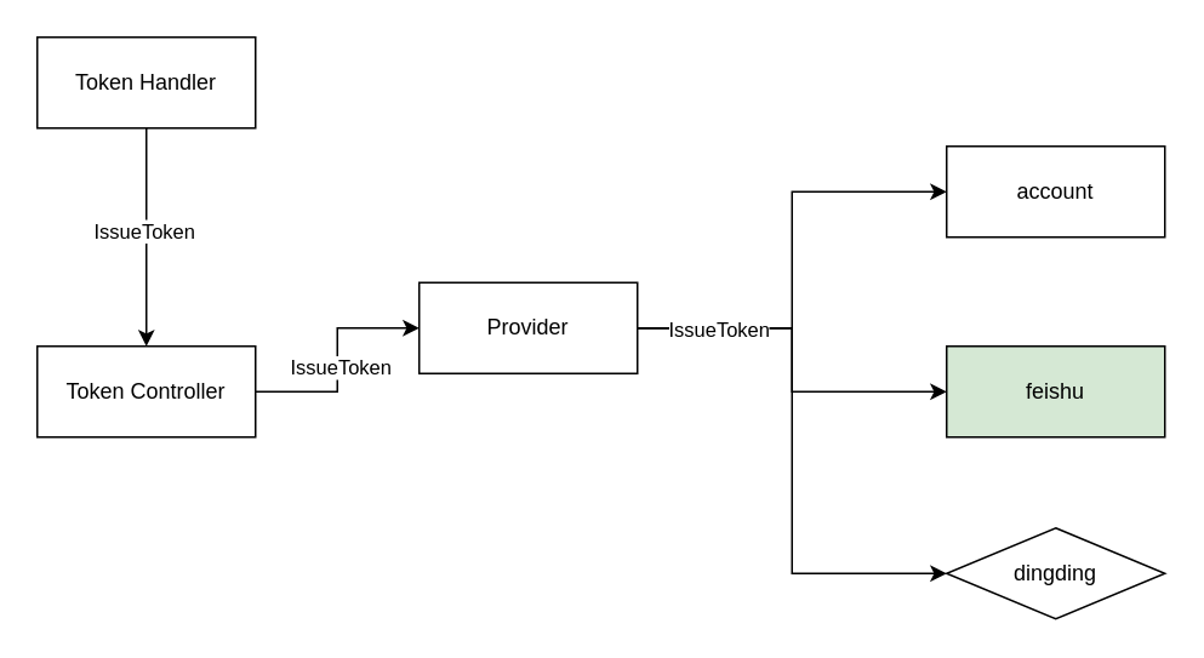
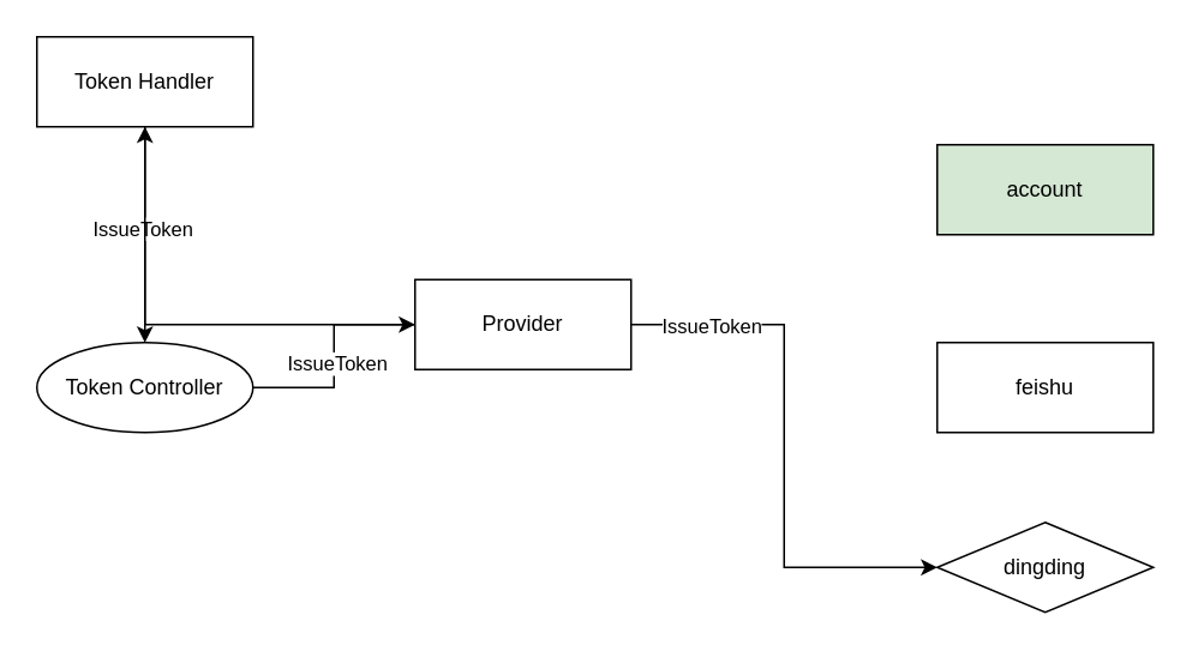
- <mxCell id="9" style="edgeStyle=orthogonalEdgeStyle;rounded=0;orthogonalLoop=1;jettySize=auto;html=1;entryX=0;entryY=0.5;entryDx=0;entryDy=0;" edge="1" parent="1" source="12" target="13"><mxGeometry relative="1" as="geometry" /></mxCell>
+ <mxCell id="9" style="edgeStyle=orthogonalEdgeStyle;rounded=0;orthogonalLoop=1;jettySize=auto;html=1;" edge="1" parent="1" source="12" target="4"><mxGeometry relative="1" as="geometry" /></mxCell>
- <mxCell id="13" value="account" style="rounded=0;whiteSpace=wrap;html=1;" vertex="1" parent="1"><mxGeometry x="520" y="80" width="120" height="50" as="geometry" /></mxCell>
+ <mxCell id="13" value="account" style="rounded=0;whiteSpace=wrap;html=1;fillColor=#d5e8d4;" vertex="1" parent="1"><mxGeometry x="520" y="80" width="120" height="50" as="geometry" /></mxCell>
- <mxCell id="7" value="Token Controller" style="rounded=0;whiteSpace=wrap;html=1;" vertex="1" parent="1"><mxGeometry x="20" y="190" width="120" height="50" as="geometry" /></mxCell>
+ <mxCell id="7" value="Token Controller" style="ellipse;whiteSpace=wrap;html=1;" vertex="1" parent="1"><mxGeometry x="20" y="190" width="120" height="50" as="geometry" /></mxCell>
- <mxCell id="8" style="edgeStyle=orthogonalEdgeStyle;rounded=0;orthogonalLoop=1;jettySize=auto;html=1;entryX=0;entryY=0.5;entryDx=0;entryDy=0;" edge="1" parent="1" source="12" target="14"><mxGeometry relative="1" as="geometry" /></mxCell>
- <mxCell id="14" value="feishu" style="rounded=0;whiteSpace=wrap;html=1;fillColor=#d5e8d4;" vertex="1" parent="1"><mxGeometry x="520" y="190" width="120" height="50" as="geometry" /></mxCell>
+ <mxCell id="14" value="feishu" style="rounded=0;whiteSpace=wrap;html=1;" vertex="1" parent="1"><mxGeometry x="520" y="190" width="120" height="50" as="geometry" /></mxCell>
